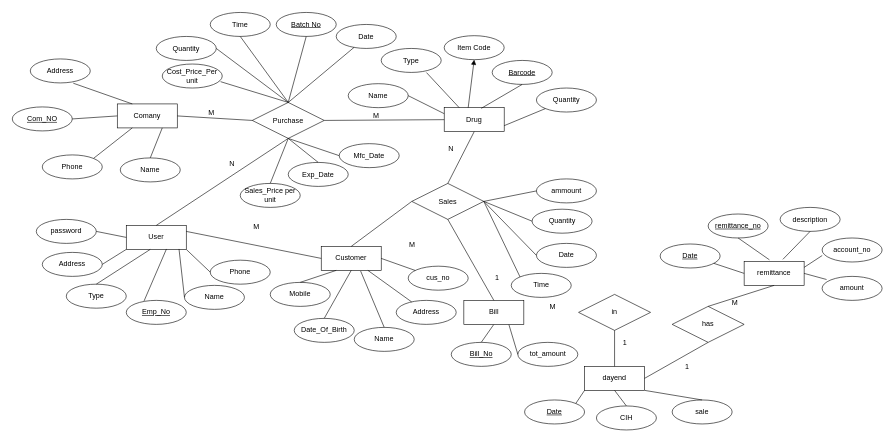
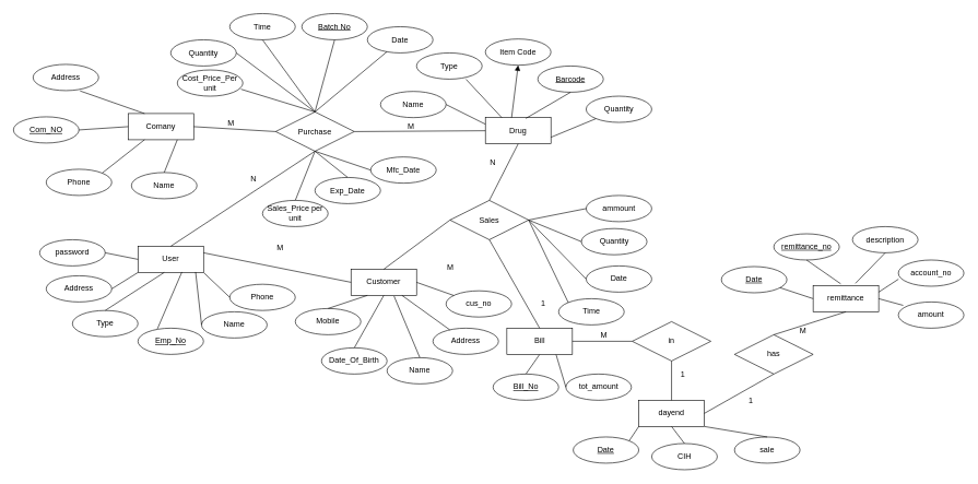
+ <mxCell id="92" value="" style="endArrow=none;html=1;entryX=0;entryY=0.5;entryDx=0;entryDy=0;exitX=1;exitY=0.5;exitDx=0;exitDy=0;" edge="1" parent="1" source="84" target="91"><mxGeometry width="50" height="50" relative="1" as="geometry"><mxPoint x="810" y="336" as="sourcePoint" /><mxPoint x="590" y="396" as="targetPoint" /></mxGeometry></mxCell>
